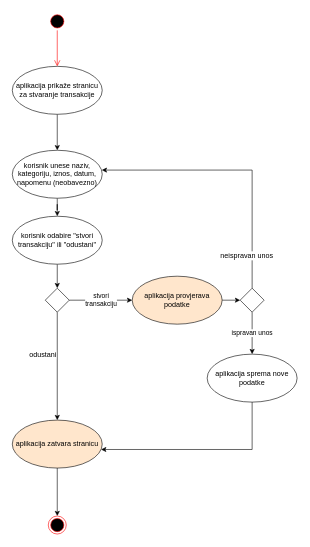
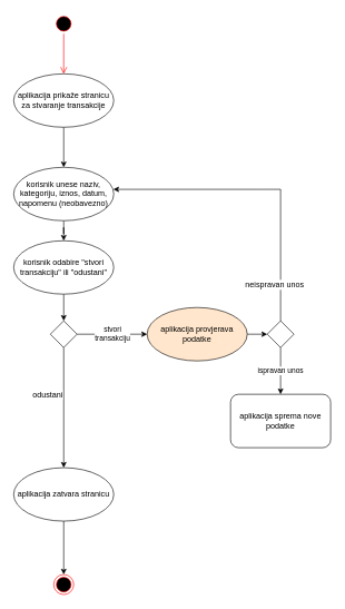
- <mxCell id="23" value="aplikacija sprema nove podatke" style="ellipse;whiteSpace=wrap;html=1;" parent="1" vertex="1"><mxGeometry x="345" y="590" width="150" height="80" as="geometry" /></mxCell>
+ <mxCell id="23" value="aplikacija sprema nove podatke" style="whiteSpace=wrap;html=1;rounded=1;" parent="1" vertex="1"><mxGeometry x="345" y="590" width="150" height="80" as="geometry" /></mxCell>
- <mxCell id="15" value="aplikacija zatvara stranicu" style="ellipse;whiteSpace=wrap;html=1;fillColor=#ffe6cc;" parent="1" vertex="1"><mxGeometry x="20" y="700" width="150" height="80" as="geometry" /></mxCell>
+ <mxCell id="15" value="aplikacija zatvara stranicu" style="ellipse;whiteSpace=wrap;html=1;" parent="1" vertex="1"><mxGeometry x="20" y="700" width="150" height="80" as="geometry" /></mxCell>
- <mxCell id="22" style="edgeStyle=orthogonalEdgeStyle;rounded=0;orthogonalLoop=1;jettySize=auto;html=1;exitX=0.5;exitY=1;exitDx=0;exitDy=0;" parent="1" source="23" target="15" edge="1"><mxGeometry relative="1" as="geometry"><Array as="points"><mxPoint x="420" y="749" /></Array></mxGeometry></mxCell>
